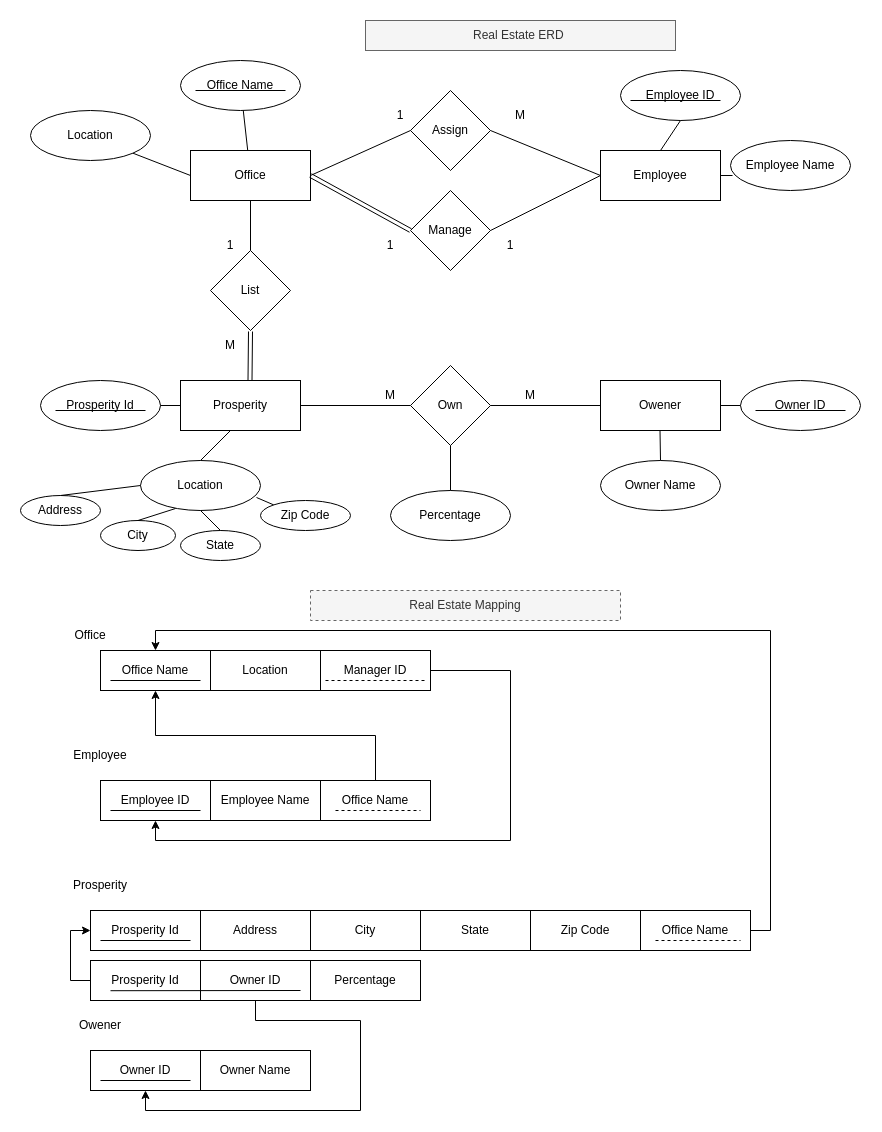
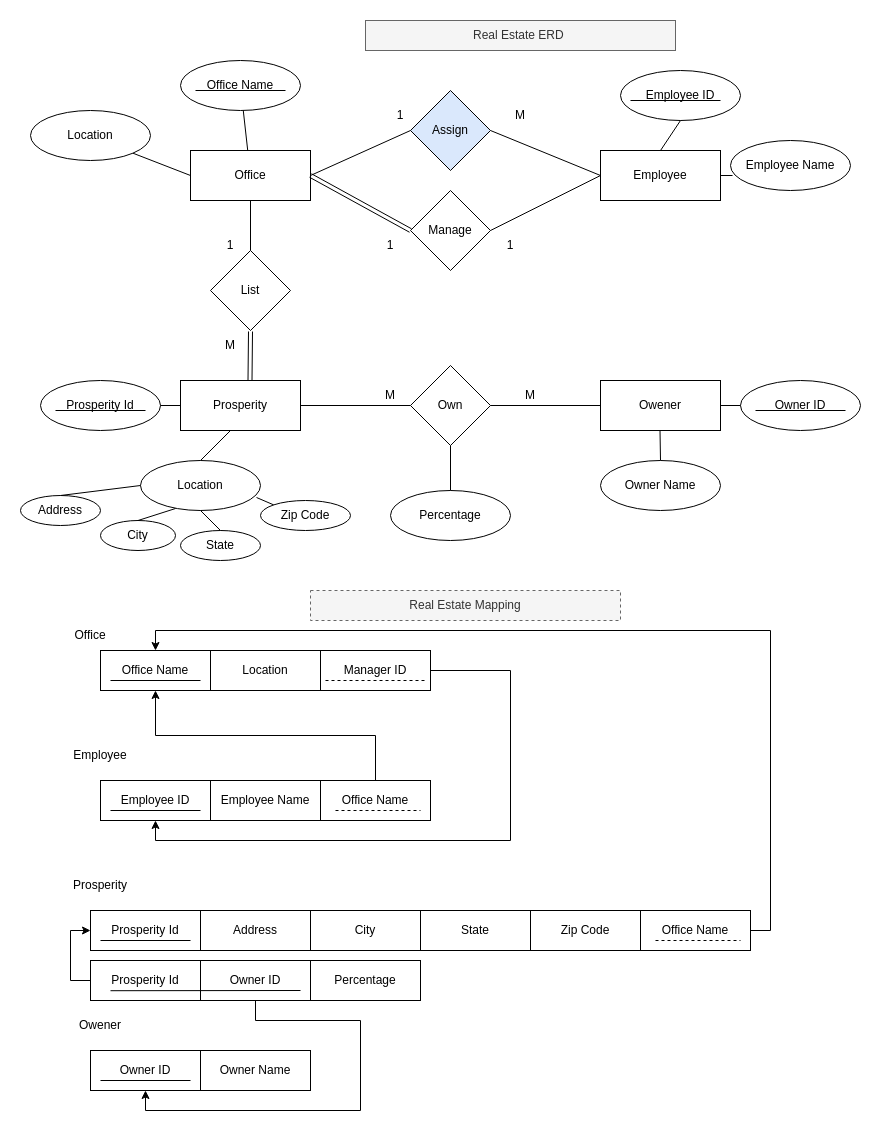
- <mxCell id="14" value="Assign" style="rhombus;whiteSpace=wrap;html=1;" parent="1" vertex="1"><mxGeometry x="410" y="90" width="80" height="80" as="geometry" /></mxCell>
+ <mxCell id="14" value="Assign" style="rhombus;whiteSpace=wrap;html=1;fillColor=#dae8fc;" parent="1" vertex="1"><mxGeometry x="410" y="90" width="80" height="80" as="geometry" /></mxCell>
